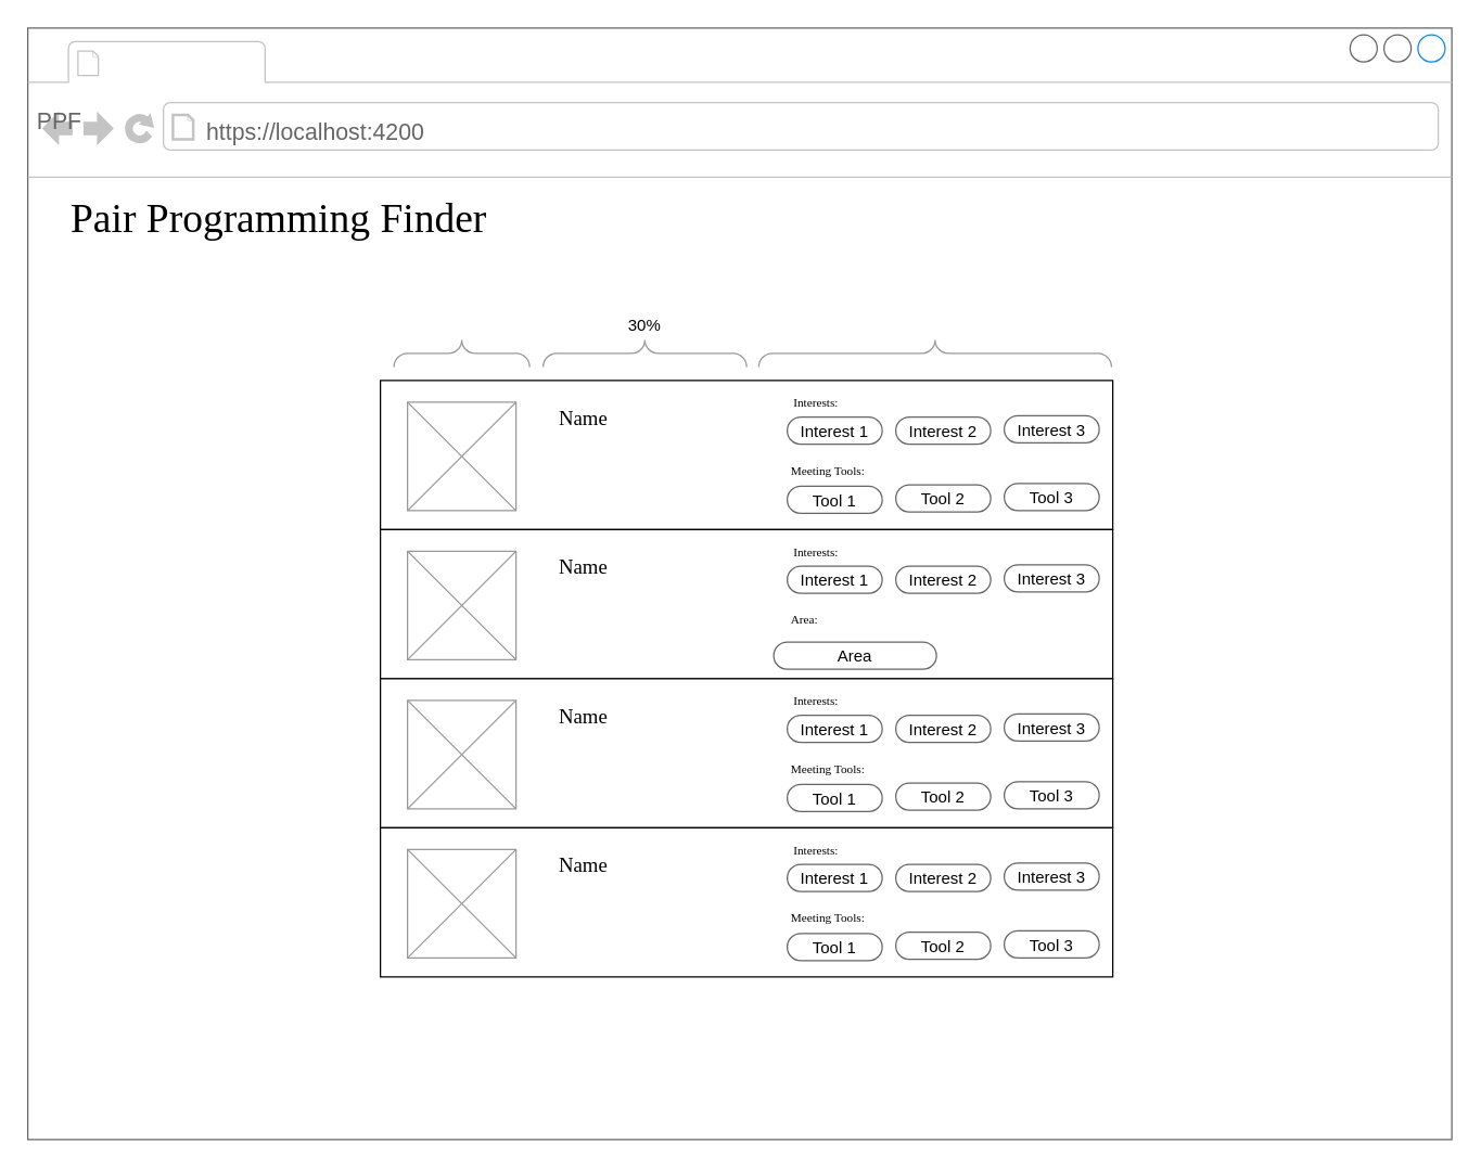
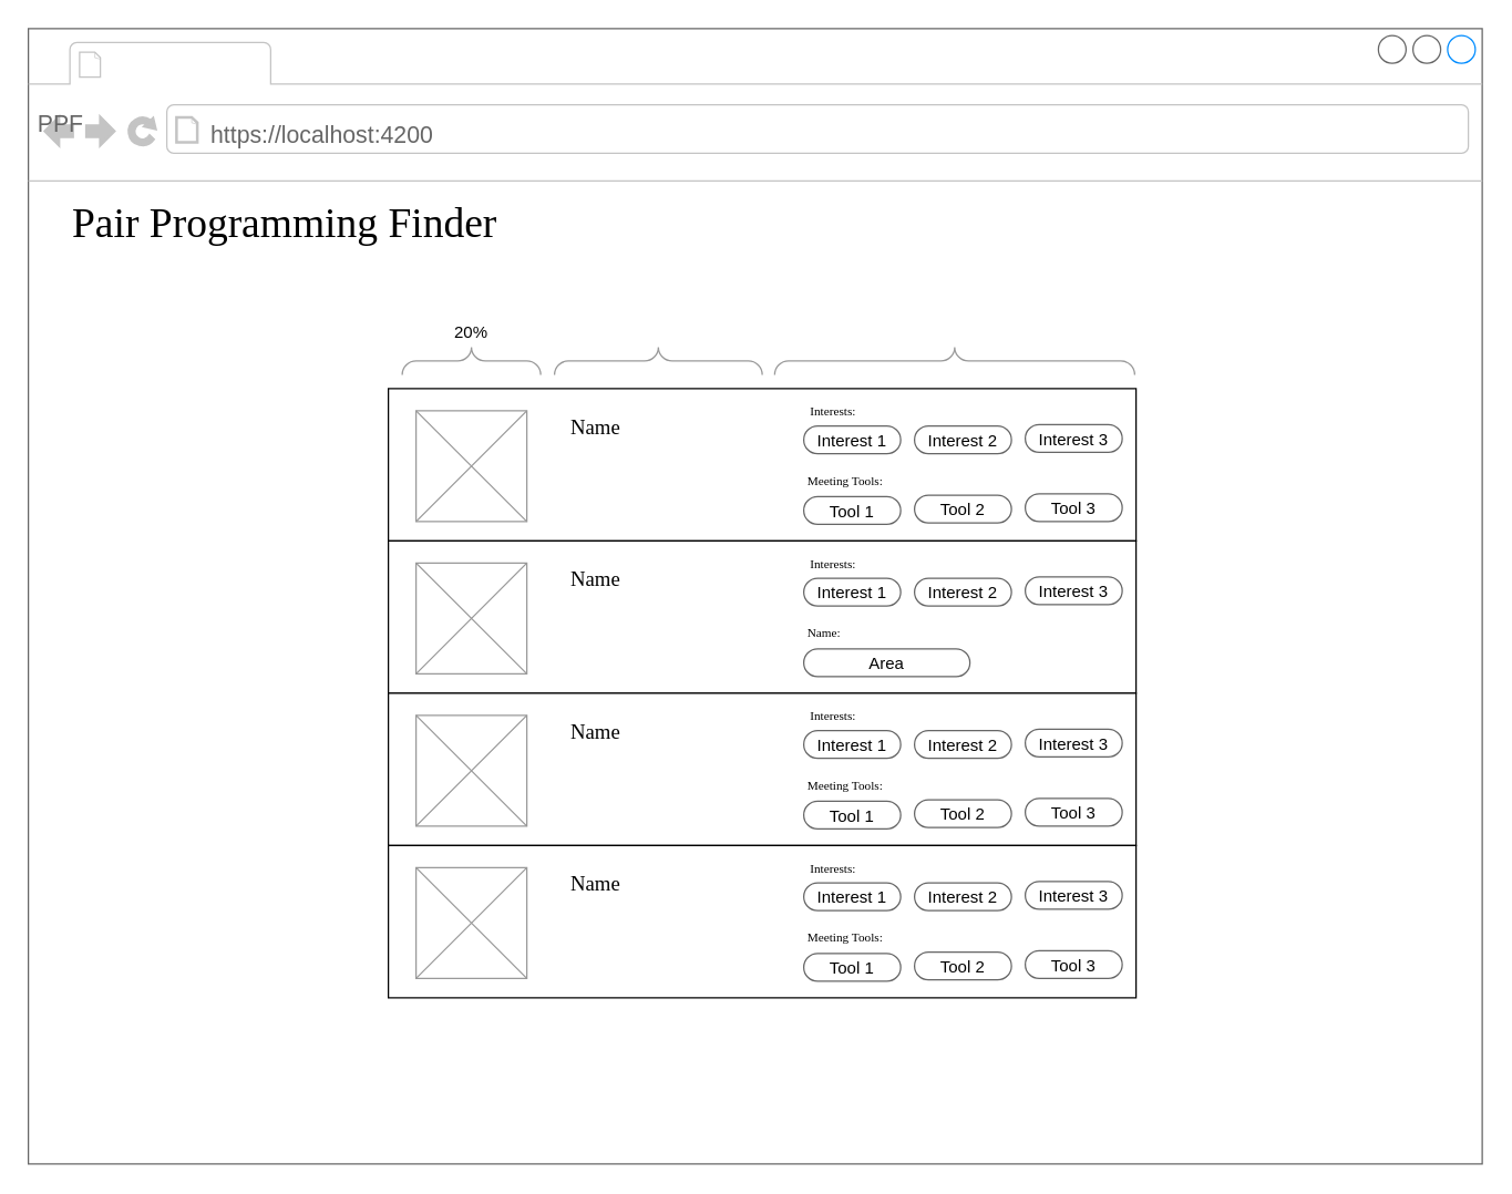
+ <mxCell id="56" value="20%" style="text;html=1;strokeColor=none;fillColor=none;align=center;verticalAlign=middle;whiteSpace=wrap;rounded=0;" vertex="1" parent="2"><mxGeometry x="300" y="210" width="40" height="20" as="geometry" /></mxCell>
- <mxCell id="55" value="30%" style="text;html=1;strokeColor=none;fillColor=none;align=center;verticalAlign=middle;whiteSpace=wrap;rounded=0;" vertex="1" parent="2"><mxGeometry x="435" y="210" width="40" height="20" as="geometry" /></mxCell>
- <mxCell id="26" value="&lt;font style=&quot;font-size: 9px&quot;&gt;Area:&lt;/font&gt;" style="text;html=1;points=[];align=left;verticalAlign=middle;spacingTop=-4;fontSize=15;fontFamily=Verdana;spacing=2;whiteSpace=wrap;" vertex="1" parent="18"><mxGeometry x="301" y="56" width="70" height="20" as="geometry" /></mxCell>
+ <mxCell id="26" value="&lt;font style=&quot;font-size: 9px&quot;&gt;Name:&lt;/font&gt;" style="text;html=1;points=[];align=left;verticalAlign=middle;spacingTop=-4;fontSize=15;fontFamily=Verdana;spacing=2;whiteSpace=wrap;" vertex="1" parent="18"><mxGeometry x="301" y="56" width="70" height="20" as="geometry" /></mxCell>
- <mxCell id="27" value="&lt;font style=&quot;font-size: 12px&quot;&gt;Area&lt;/font&gt;" style="strokeWidth=1;shadow=0;dashed=0;align=center;html=1;shape=mxgraph.mockup.buttons.button;strokeColor=#666666;mainText=;buttonStyle=round;fontSize=17;fontStyle=0;fillColor=none;whiteSpace=wrap;rounded=0;labelBackgroundColor=none;" vertex="1" parent="18"><mxGeometry x="290" y="83" width="120" height="20" as="geometry" /></mxCell>
+ <mxCell id="27" value="&lt;font style=&quot;font-size: 12px&quot;&gt;Area&lt;/font&gt;" style="strokeWidth=1;shadow=0;dashed=0;align=center;html=1;shape=mxgraph.mockup.buttons.button;strokeColor=#666666;mainText=;buttonStyle=round;fontSize=17;fontStyle=0;fillColor=none;whiteSpace=wrap;rounded=0;labelBackgroundColor=none;" vertex="1" parent="18"><mxGeometry x="300" y="78" width="120" height="20" as="geometry" /></mxCell>
